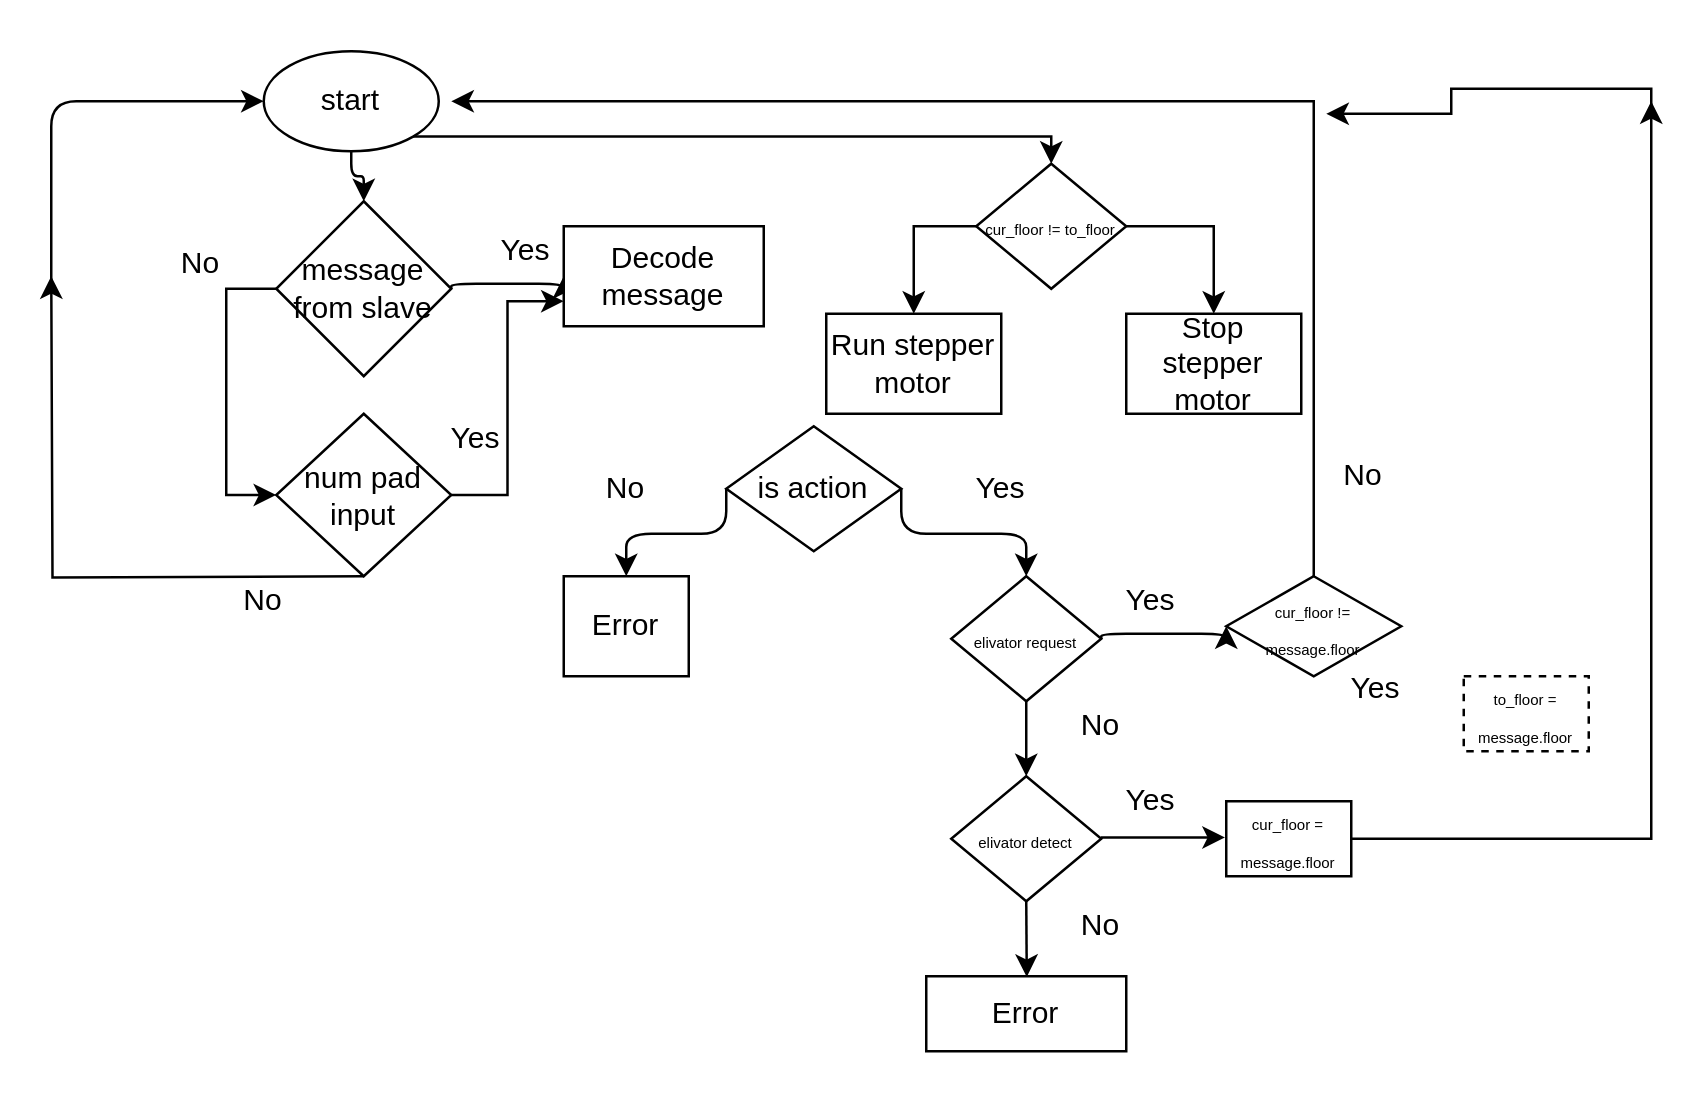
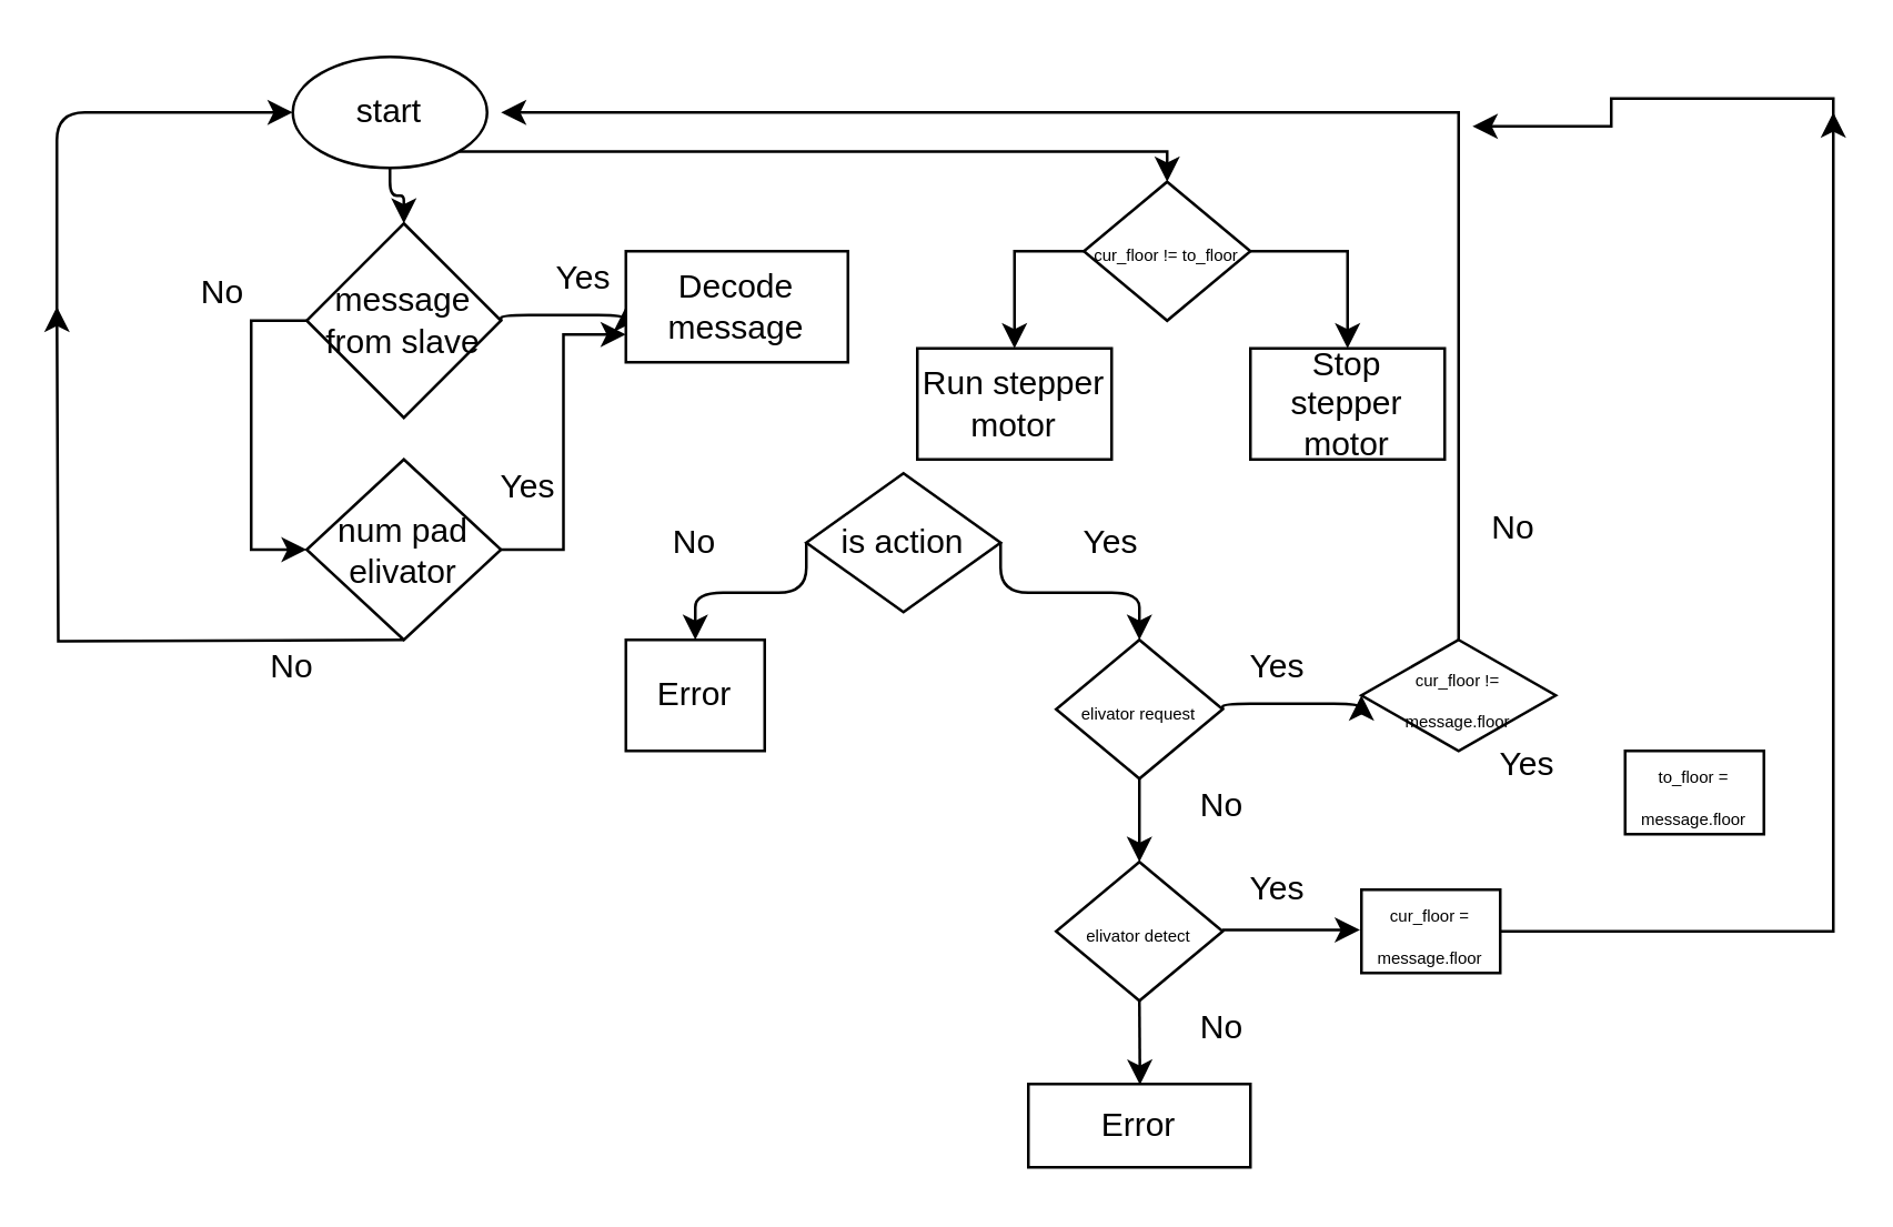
- <mxCell id="38" value="num pad input" style="rhombus;whiteSpace=wrap;html=1;" vertex="1" parent="1"><mxGeometry x="110" y="165" width="70" height="65" as="geometry" /></mxCell>
+ <mxCell id="38" value="num pad elivator" style="rhombus;whiteSpace=wrap;html=1;" vertex="1" parent="1"><mxGeometry x="110" y="165" width="70" height="65" as="geometry" /></mxCell>
- <mxCell id="31" value="&lt;font style=&quot;font-size: 6px&quot;&gt;to_floor = message.floor&lt;/font&gt;" style="rounded=0;whiteSpace=wrap;html=1;dashed=1;" vertex="1" parent="1"><mxGeometry x="585" y="270" width="50" height="30" as="geometry" /></mxCell>
+ <mxCell id="31" value="&lt;font style=&quot;font-size: 6px&quot;&gt;to_floor = message.floor&lt;/font&gt;" style="rounded=0;whiteSpace=wrap;html=1;" vertex="1" parent="1"><mxGeometry x="585" y="270" width="50" height="30" as="geometry" /></mxCell>
